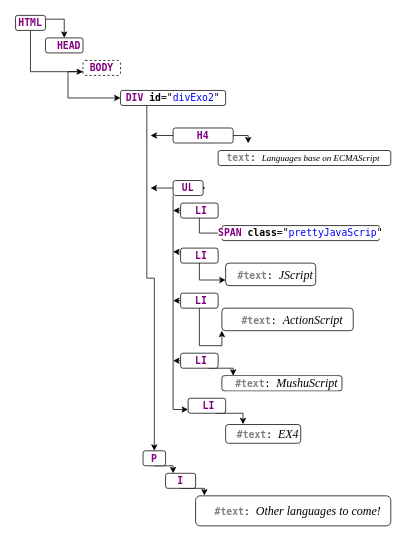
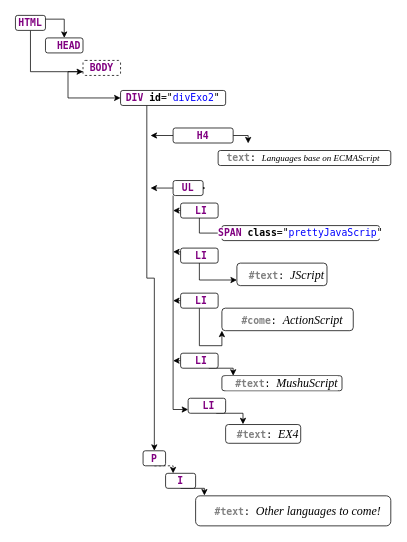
- <mxCell id="33" value="&lt;ul style=&quot;margin: 0px; padding: 0px 0px 0px 1em; font-family: monospace; font-size: medium; text-align: left; background-color: rgb(255, 255, 255);&quot;&gt;&lt;li style=&quot;padding: 0px; margin: 0px; list-style: none; position: relative;&quot; class=&quot;t3&quot;&gt;&lt;code style=&quot;color: gray; font-weight: bold;&quot;&gt;#text&lt;/code&gt;:&amp;nbsp;&lt;span style=&quot;font-style: italic; font-family: serif;&quot;&gt;JScript&lt;/span&gt;&lt;/li&gt;&lt;/ul&gt;" style="rounded=1;whiteSpace=wrap;html=1;" vertex="1" parent="1"><mxGeometry x="300" y="350" width="120" height="30" as="geometry" /></mxCell>
+ <mxCell id="33" value="&lt;ul style=&quot;margin: 0px; padding: 0px 0px 0px 1em; font-family: monospace; font-size: medium; text-align: left; background-color: rgb(255, 255, 255);&quot;&gt;&lt;li style=&quot;padding: 0px; margin: 0px; list-style: none; position: relative;&quot; class=&quot;t3&quot;&gt;&lt;code style=&quot;color: gray; font-weight: bold;&quot;&gt;#text&lt;/code&gt;:&amp;nbsp;&lt;span style=&quot;font-style: italic; font-family: serif;&quot;&gt;JScript&lt;/span&gt;&lt;/li&gt;&lt;/ul&gt;" style="rounded=1;whiteSpace=wrap;html=1;" vertex="1" parent="1"><mxGeometry x="315" y="350" width="120" height="30" as="geometry" /></mxCell>
- <mxCell id="36" value="&lt;ul style=&quot;margin: 0px; padding: 0px 0px 0px 1em; font-family: monospace; font-size: medium; text-align: left; background-color: rgb(255, 255, 255);&quot;&gt;&lt;li style=&quot;padding: 0px; margin: 0px; list-style: none; position: relative;&quot; class=&quot;t3&quot;&gt;&lt;code style=&quot;color: gray; font-weight: bold;&quot;&gt;#text&lt;/code&gt;:&amp;nbsp;&lt;span style=&quot;font-style: italic; font-family: serif;&quot;&gt;ActionScript&lt;/span&gt;&lt;/li&gt;&lt;/ul&gt;" style="rounded=1;whiteSpace=wrap;html=1;" vertex="1" parent="1"><mxGeometry x="295" y="410" width="175" height="30" as="geometry" /></mxCell>
+ <mxCell id="36" value="&lt;ul style=&quot;margin: 0px; padding: 0px 0px 0px 1em; font-family: monospace; font-size: medium; text-align: left; background-color: rgb(255, 255, 255);&quot;&gt;&lt;li style=&quot;padding: 0px; margin: 0px; list-style: none; position: relative;&quot; class=&quot;t3&quot;&gt;&lt;code style=&quot;color: gray; font-weight: bold;&quot;&gt;#come&lt;/code&gt;:&amp;nbsp;&lt;span style=&quot;font-style: italic; font-family: serif;&quot;&gt;ActionScript&lt;/span&gt;&lt;/li&gt;&lt;/ul&gt;" style="rounded=1;whiteSpace=wrap;html=1;" vertex="1" parent="1"><mxGeometry x="295" y="410" width="175" height="30" as="geometry" /></mxCell>
- <mxCell id="34" style="edgeStyle=orthogonalEdgeStyle;rounded=0;orthogonalLoop=1;jettySize=auto;html=1;exitX=0.5;exitY=1;exitDx=0;exitDy=0;entryX=0.25;entryY=0;entryDx=0;entryDy=0;" edge="1" parent="1" source="35" target="40"><mxGeometry relative="1" as="geometry" /></mxCell>
+ <mxCell id="34" style="edgeStyle=orthogonalEdgeStyle;rounded=0;orthogonalLoop=1;jettySize=auto;html=1;exitX=0.5;exitY=1;exitDx=0;exitDy=0;entryX=0.25;entryY=0;entryDx=0;entryDy=0;dashed=1;" edge="1" parent="1" source="35" target="40"><mxGeometry relative="1" as="geometry" /></mxCell>
